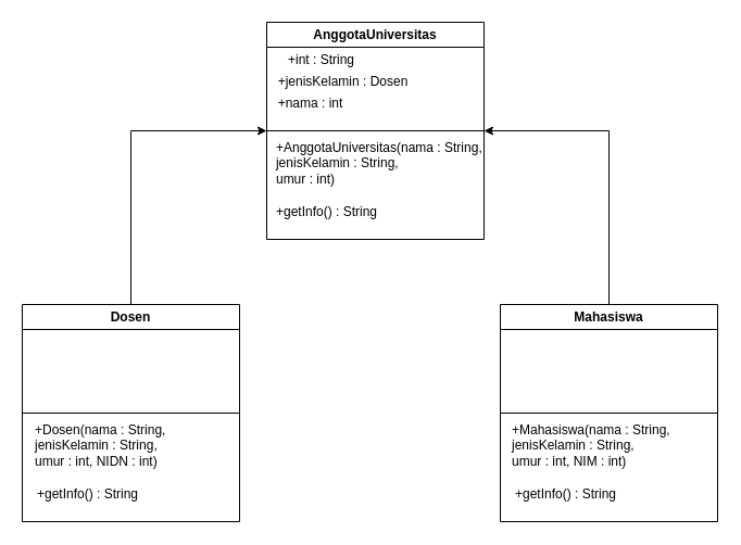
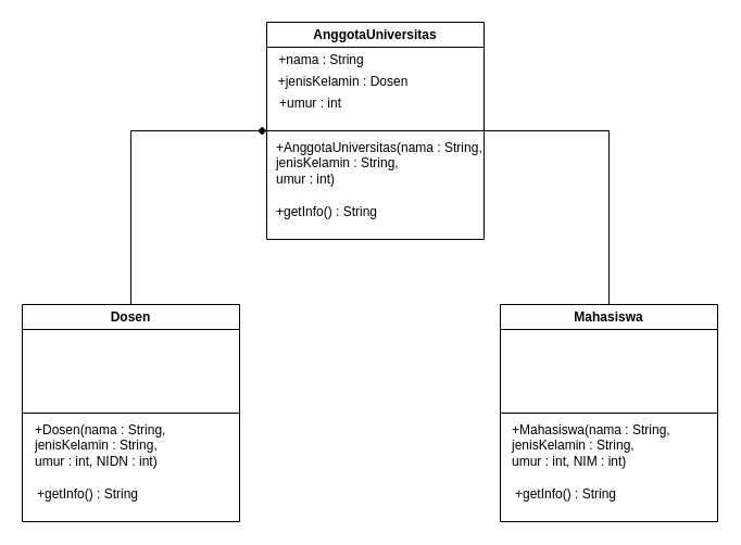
- <mxCell id="3" value="+int : String" style="text;html=1;align=center;verticalAlign=middle;resizable=0;points=[];autosize=1;strokeColor=none;fillColor=none;" vertex="1" parent="2"><mxGeometry y="20" width="100" height="30" as="geometry" /></mxCell>
+ <mxCell id="3" value="+nama : String" style="text;html=1;align=center;verticalAlign=middle;resizable=0;points=[];autosize=1;strokeColor=none;fillColor=none;" vertex="1" parent="2"><mxGeometry y="20" width="100" height="30" as="geometry" /></mxCell>
- <mxCell id="5" value="+nama : int" style="text;html=1;align=center;verticalAlign=middle;resizable=0;points=[];autosize=1;strokeColor=none;fillColor=none;" vertex="1" parent="2"><mxGeometry y="60" width="80" height="30" as="geometry" /></mxCell>
+ <mxCell id="5" value="+umur : int" style="text;html=1;align=center;verticalAlign=middle;resizable=0;points=[];autosize=1;strokeColor=none;fillColor=none;" vertex="1" parent="2"><mxGeometry y="60" width="80" height="30" as="geometry" /></mxCell>
- <mxCell id="17" value="" style="endArrow=classic;html=1;rounded=0;entryX=0;entryY=0.5;entryDx=0;entryDy=0;exitX=0.5;exitY=0;exitDx=0;exitDy=0;" edge="1" parent="1" source="9" target="2"><mxGeometry width="50" height="50" relative="1" as="geometry"><mxPoint x="130" y="280" as="sourcePoint" /><mxPoint x="240" y="130" as="targetPoint" /><Array as="points"><mxPoint x="120" y="120" /></Array></mxGeometry></mxCell>
+ <mxCell id="17" value="" style="endArrow=diamond;html=1;rounded=0;entryX=0;entryY=0.5;entryDx=0;entryDy=0;exitX=0.5;exitY=0;exitDx=0;exitDy=0;" edge="1" parent="1" source="9" target="2"><mxGeometry width="50" height="50" relative="1" as="geometry"><mxPoint x="130" y="280" as="sourcePoint" /><mxPoint x="240" y="130" as="targetPoint" /><Array as="points"><mxPoint x="120" y="120" /></Array></mxGeometry></mxCell>
- <mxCell id="18" value="" style="endArrow=classic;html=1;rounded=0;entryX=1;entryY=0.5;entryDx=0;entryDy=0;exitX=0.5;exitY=0;exitDx=0;exitDy=0;" edge="1" parent="1" source="13" target="2"><mxGeometry width="50" height="50" relative="1" as="geometry"><mxPoint x="320" y="290" as="sourcePoint" /><mxPoint x="370" y="240" as="targetPoint" /><Array as="points"><mxPoint x="560" y="120" /></Array></mxGeometry></mxCell>
+ <mxCell id="18" value="" style="endArrow=none;html=1;rounded=0;entryX=1;entryY=0.5;entryDx=0;entryDy=0;exitX=0.5;exitY=0;exitDx=0;exitDy=0;" edge="1" parent="1" source="13" target="2"><mxGeometry width="50" height="50" relative="1" as="geometry"><mxPoint x="320" y="290" as="sourcePoint" /><mxPoint x="370" y="240" as="targetPoint" /><Array as="points"><mxPoint x="560" y="120" /></Array></mxGeometry></mxCell>
